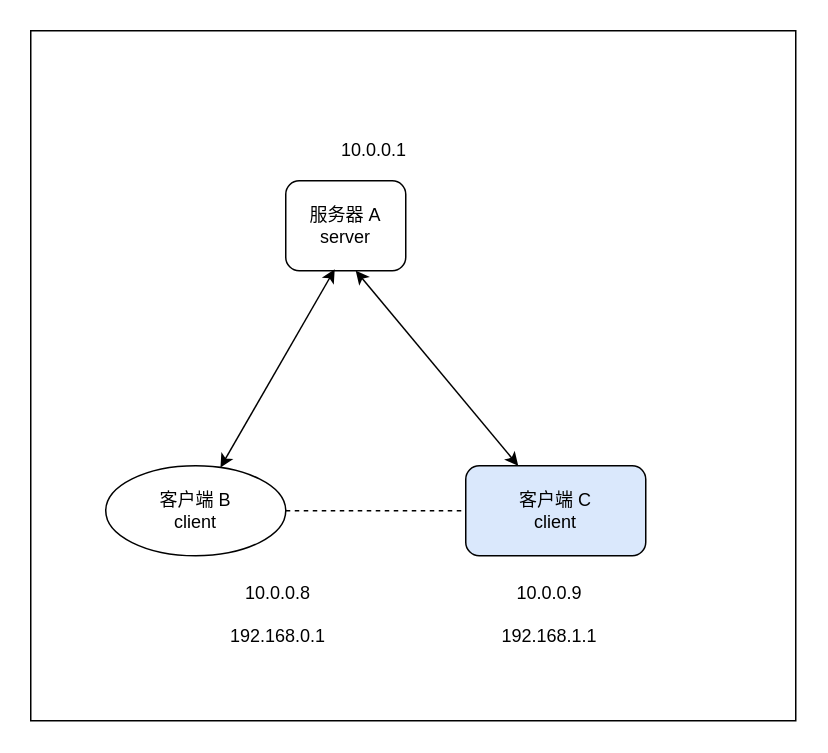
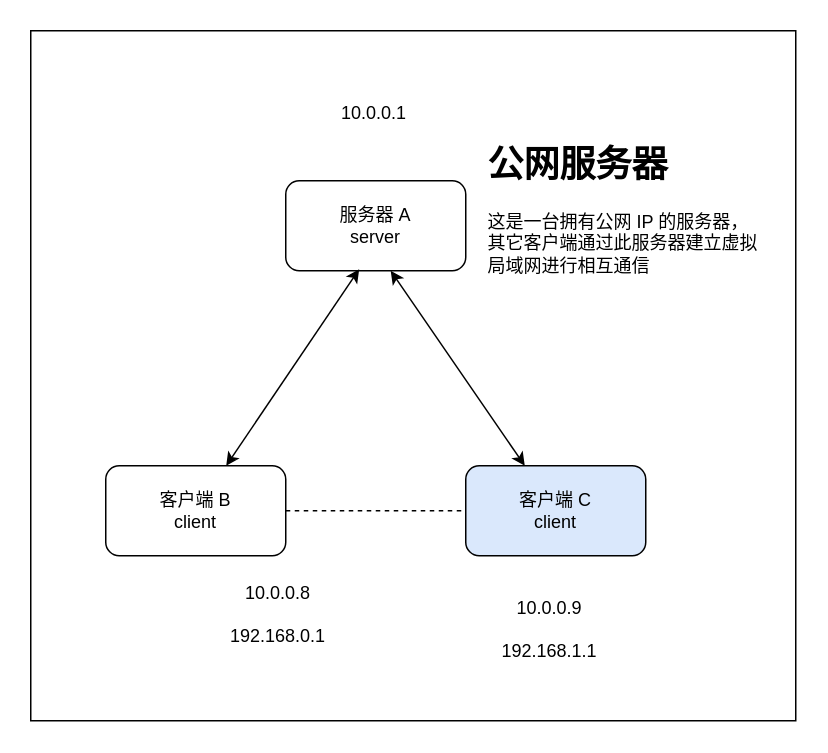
- <mxCell id="11" value="10.0.0.1" style="text;html=1;align=center;verticalAlign=middle;whiteSpace=wrap;rounded=0;" vertex="1" parent="1"><mxGeometry x="229" y="90" width="40" height="20" as="geometry" /></mxCell>
+ <mxCell id="11" value="10.0.0.1" style="text;html=1;align=center;verticalAlign=middle;whiteSpace=wrap;rounded=0;" vertex="1" parent="1"><mxGeometry x="229" y="65" width="40" height="20" as="geometry" /></mxCell>
- <mxCell id="3" value="服务器 A&lt;br&gt;server" style="rounded=1;whiteSpace=wrap;html=1;" parent="1" vertex="1"><mxGeometry x="190" y="120" width="80" height="60" as="geometry" /></mxCell>
+ <mxCell id="3" value="服务器 A&lt;br&gt;server" style="rounded=1;whiteSpace=wrap;html=1;" parent="1" vertex="1"><mxGeometry x="190" y="120" width="120" height="60" as="geometry" /></mxCell>
+ <mxCell id="12" value="&lt;h1&gt;公网服务器&lt;/h1&gt;&lt;p&gt;这是一台拥有公网 IP 的服务器，其它客户端通过此服务器建立虚拟局域网进行相互通信&lt;/p&gt;" style="text;html=1;spacing=5;spacingTop=-20;whiteSpace=wrap;overflow=hidden;rounded=0;" vertex="1" parent="1"><mxGeometry x="320" y="90" width="190" height="120" as="geometry" /></mxCell>
- <mxCell id="4" value="客户端 B&lt;br&gt;client" style="ellipse;whiteSpace=wrap;html=1;" vertex="1" parent="1"><mxGeometry x="70" y="310" width="120" height="60" as="geometry" /></mxCell>
+ <mxCell id="4" value="客户端 B&lt;br&gt;client" style="rounded=1;whiteSpace=wrap;html=1;" vertex="1" parent="1"><mxGeometry x="70" y="310" width="120" height="60" as="geometry" /></mxCell>
- <mxCell id="10" value="10.0.0.9&lt;br&gt;&lt;br&gt;192.168.1.1" style="text;html=1;align=center;verticalAlign=middle;whiteSpace=wrap;rounded=0;" vertex="1" parent="1"><mxGeometry x="346" y="379" width="40" height="60" as="geometry" /></mxCell>
+ <mxCell id="10" value="10.0.0.9&lt;br&gt;&lt;br&gt;192.168.1.1" style="text;html=1;align=center;verticalAlign=middle;whiteSpace=wrap;rounded=0;" vertex="1" parent="1"><mxGeometry x="346" y="389" width="40" height="60" as="geometry" /></mxCell>
